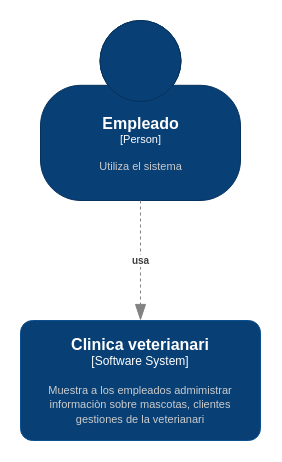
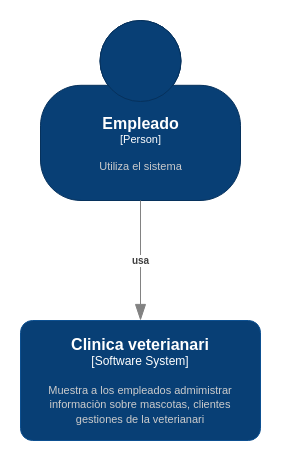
- <mxCell id="4" value="&lt;div style=&quot;text-align: left&quot;&gt;&lt;div style=&quot;text-align: center&quot;&gt;&lt;b&gt;usa&#10;&lt;/b&gt;&lt;/div&gt;" style="endArrow=blockThin;html=1;fontSize=10;fontColor=#404040;strokeWidth=1;endFill=1;strokeColor=#828282;elbow=vertical;metaEdit=1;endSize=14;startSize=14;jumpStyle=arc;jumpSize=16;rounded=0;edgeStyle=orthogonalEdgeStyle;exitX=0.5;exitY=1;exitDx=0;exitDy=0;exitPerimeter=0;entryX=0.5;entryY=0;entryDx=0;entryDy=0;entryPerimeter=0;dashed=1;" edge="1" parent="1" source="3" target="2"><mxGeometry width="240" relative="1" as="geometry"><mxPoint x="110" y="250" as="sourcePoint" /><mxPoint x="350" y="250" as="targetPoint" /></mxGeometry></mxCell>
+ <mxCell id="4" value="&lt;div style=&quot;text-align: left&quot;&gt;&lt;div style=&quot;text-align: center&quot;&gt;&lt;b&gt;usa&#10;&lt;/b&gt;&lt;/div&gt;" style="endArrow=blockThin;html=1;fontSize=10;fontColor=#404040;strokeWidth=1;endFill=1;strokeColor=#828282;elbow=vertical;metaEdit=1;endSize=14;startSize=14;jumpStyle=arc;jumpSize=16;rounded=0;edgeStyle=orthogonalEdgeStyle;exitX=0.5;exitY=1;exitDx=0;exitDy=0;exitPerimeter=0;entryX=0.5;entryY=0;entryDx=0;entryDy=0;entryPerimeter=0;" edge="1" parent="1" source="3" target="2"><mxGeometry width="240" relative="1" as="geometry"><mxPoint x="110" y="250" as="sourcePoint" /><mxPoint x="350" y="250" as="targetPoint" /></mxGeometry></mxCell>
